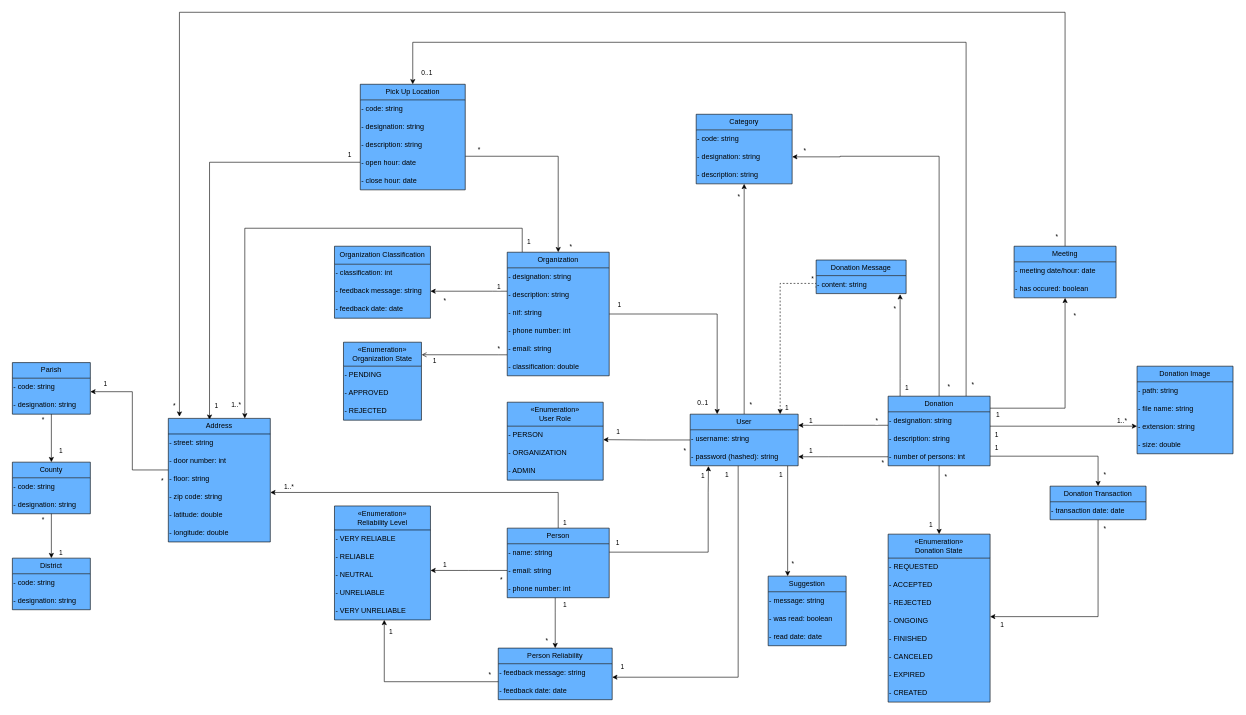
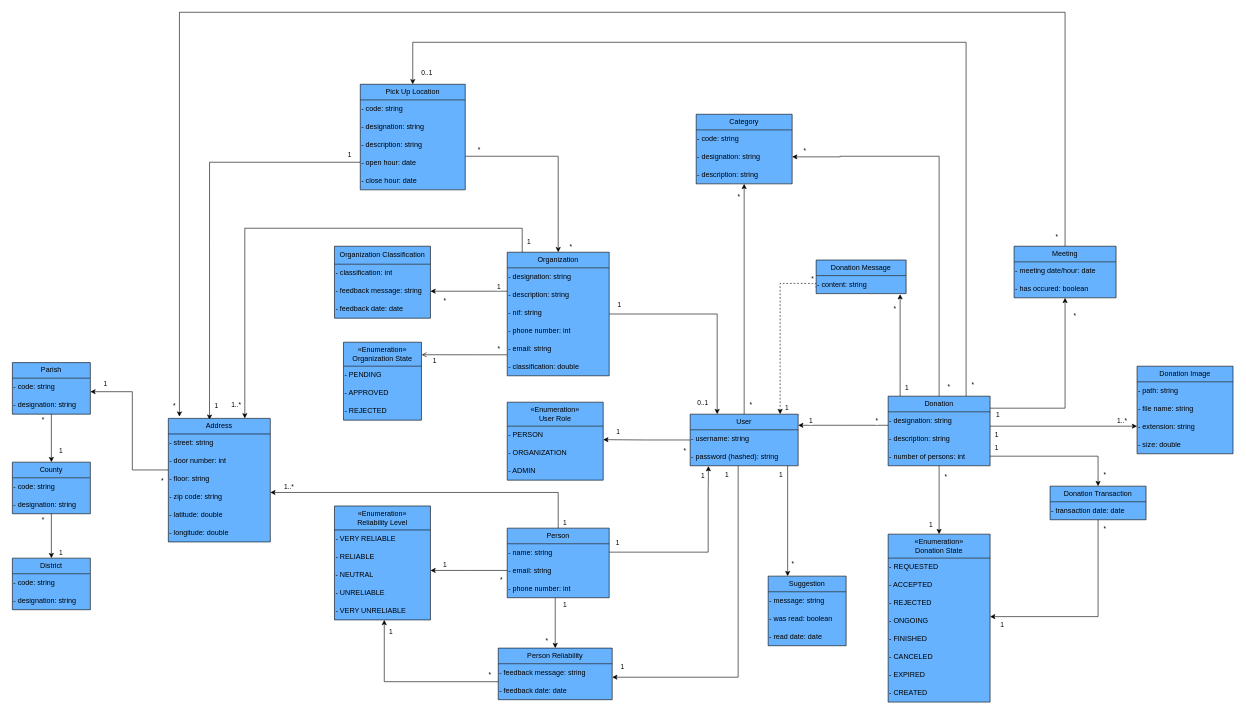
- <mxCell id="8" style="edgeStyle=orthogonalEdgeStyle;rounded=0;orthogonalLoop=1;jettySize=auto;html=1;entryX=0;entryY=0.5;entryDx=0;entryDy=0;endArrow=none;endFill=0;startArrow=classic;startFill=1;" parent="1" source="23" target="44" edge="1"><mxGeometry relative="1" as="geometry"><mxPoint x="1470" y="760" as="targetPoint" /><Array as="points"><mxPoint x="1380" y="761" /><mxPoint x="1380" y="761" /></Array></mxGeometry></mxCell>
- <mxCell id="9" value="1" style="edgeLabel;html=1;align=center;verticalAlign=middle;resizable=0;points=[];" parent="8" vertex="1" connectable="0"><mxGeometry x="-0.8" y="-1" relative="1" as="geometry"><mxPoint x="5" y="-11" as="offset" /></mxGeometry></mxCell>
- <mxCell id="10" value="*" style="edgeLabel;html=1;align=center;verticalAlign=middle;resizable=0;points=[];" parent="8" vertex="1" connectable="0"><mxGeometry x="0.68" relative="1" as="geometry"><mxPoint x="14" y="9" as="offset" /></mxGeometry></mxCell>
